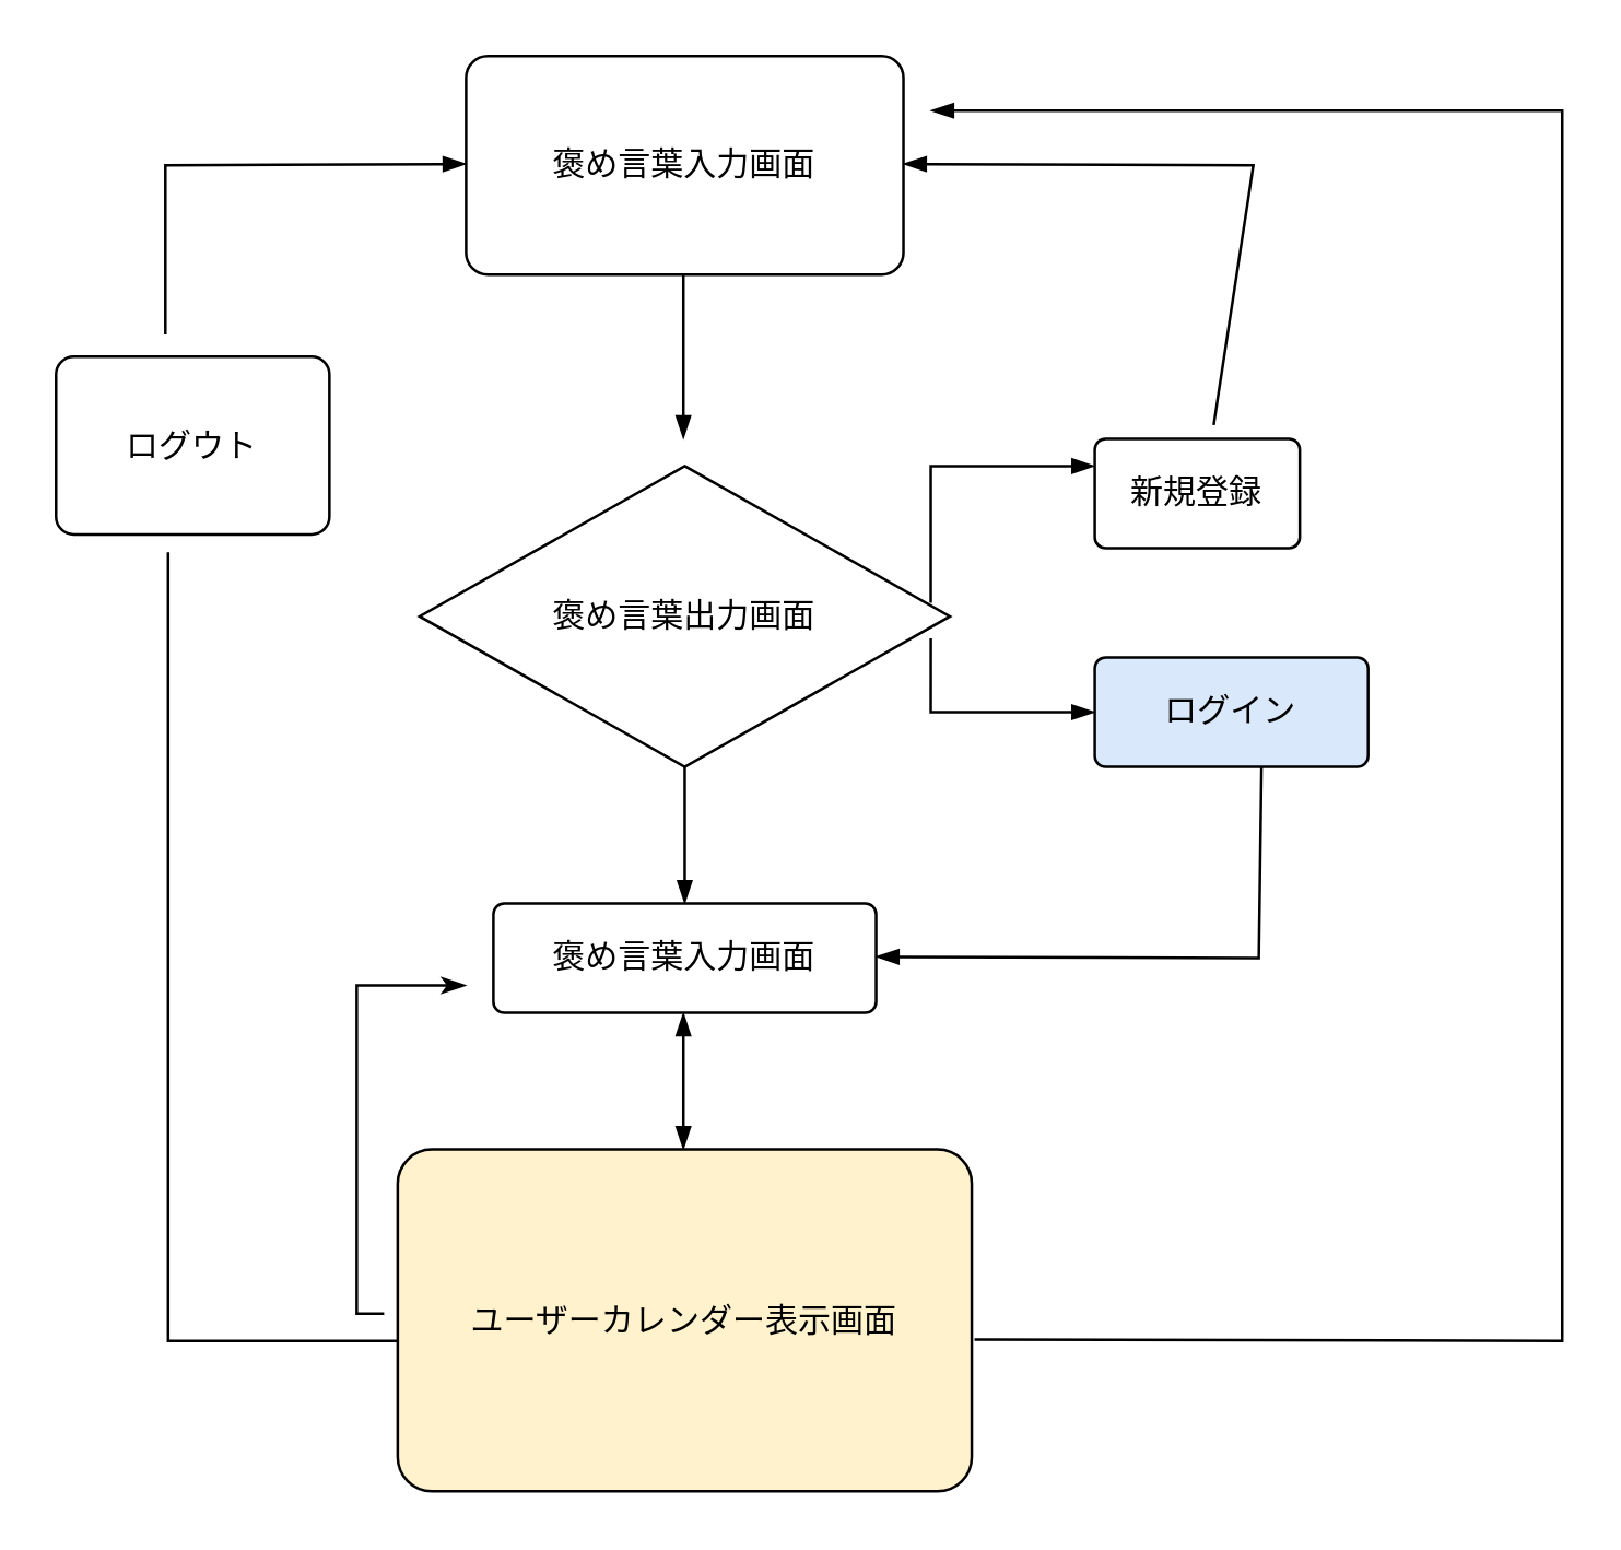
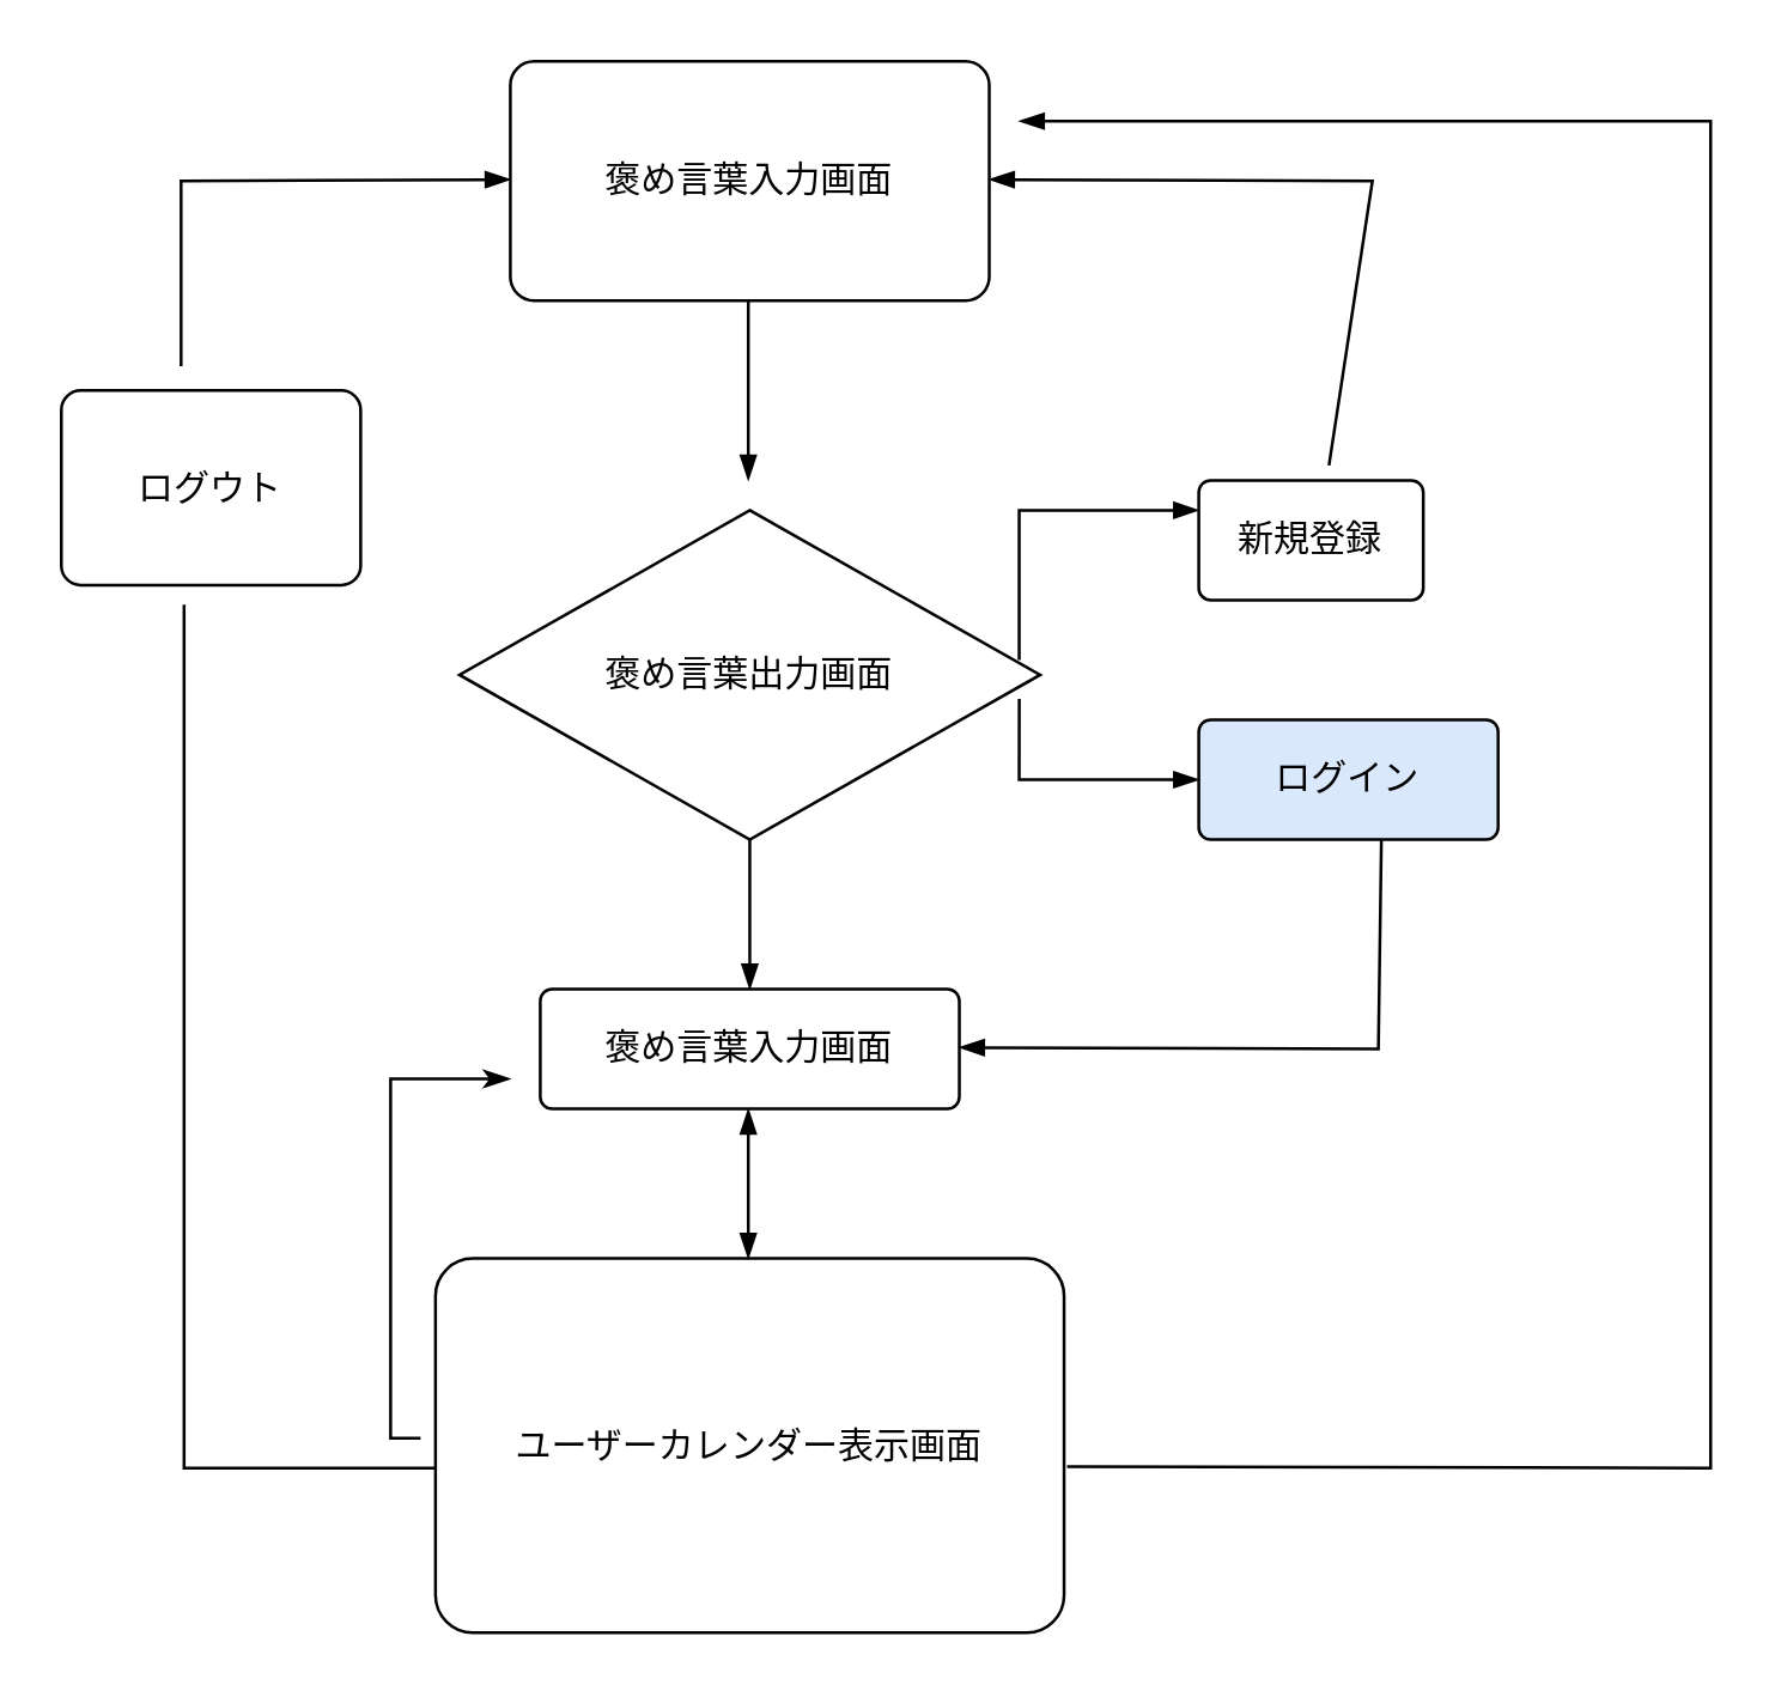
- <mxCell id="3" value="ユーザーカレンダー表示画面" style="rounded=1;arcSize=10;whiteSpace=wrap;html=1;align=center;fillColor=#fff2cc;" parent="1" vertex="1"><mxGeometry x="145" y="420" width="210" height="125" as="geometry" /></mxCell>
+ <mxCell id="3" value="ユーザーカレンダー表示画面" style="rounded=1;arcSize=10;whiteSpace=wrap;html=1;align=center;" parent="1" vertex="1"><mxGeometry x="145" y="420" width="210" height="125" as="geometry" /></mxCell>
